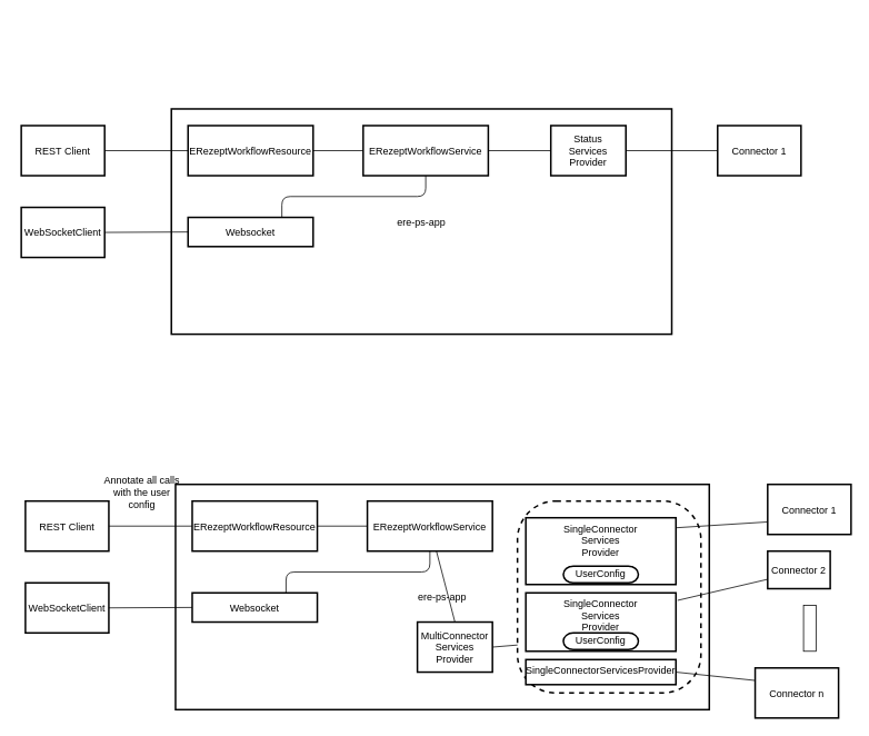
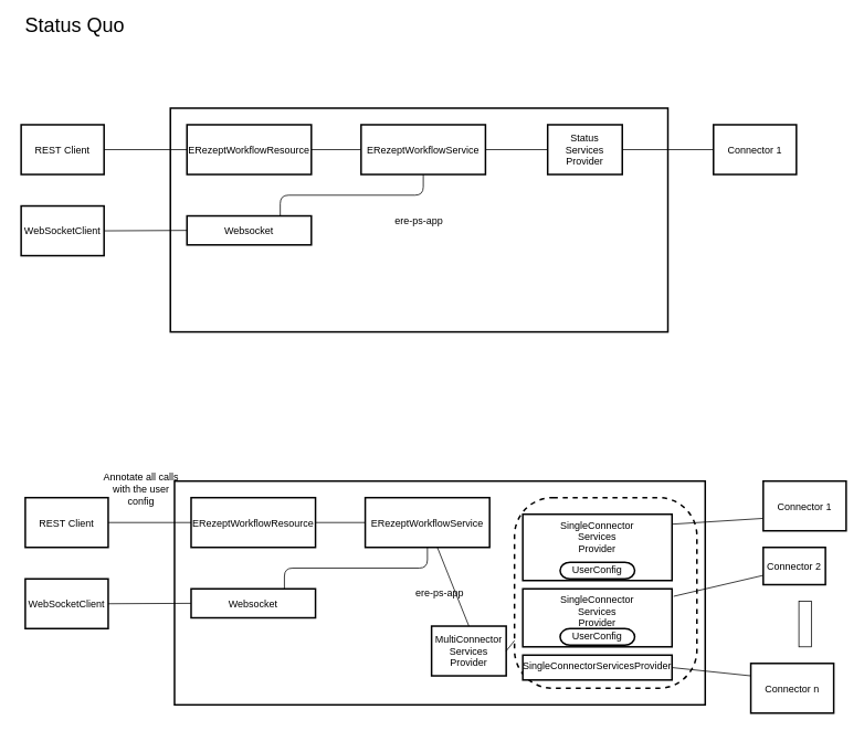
+ <mxCell id="42" value="&lt;font style=&quot;font-size: 24px&quot;&gt;Status Quo&lt;/font&gt;" style="text;html=1;strokeColor=none;fillColor=none;align=center;verticalAlign=middle;whiteSpace=wrap;rounded=0;" vertex="1" parent="1"><mxGeometry x="20" y="20" width="140" height="20" as="geometry" /></mxCell>
- <mxCell id="7" value="MultiConnector&#10;Services&#10;Provider" style="shape=agent;offsetSize=8;strokeWidth=2;" vertex="1" parent="1"><mxGeometry x="500" y="745" width="90" height="60" as="geometry" /></mxCell>
+ <mxCell id="7" value="MultiConnector&#10;Services&#10;Provider" style="shape=agent;offsetSize=8;strokeWidth=2;" vertex="1" parent="1"><mxGeometry x="520" y="755" width="90" height="60" as="geometry" /></mxCell>
